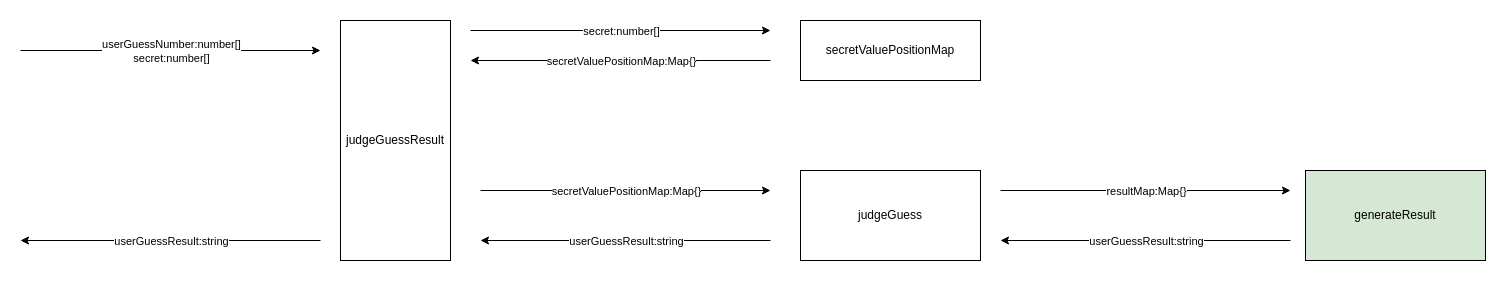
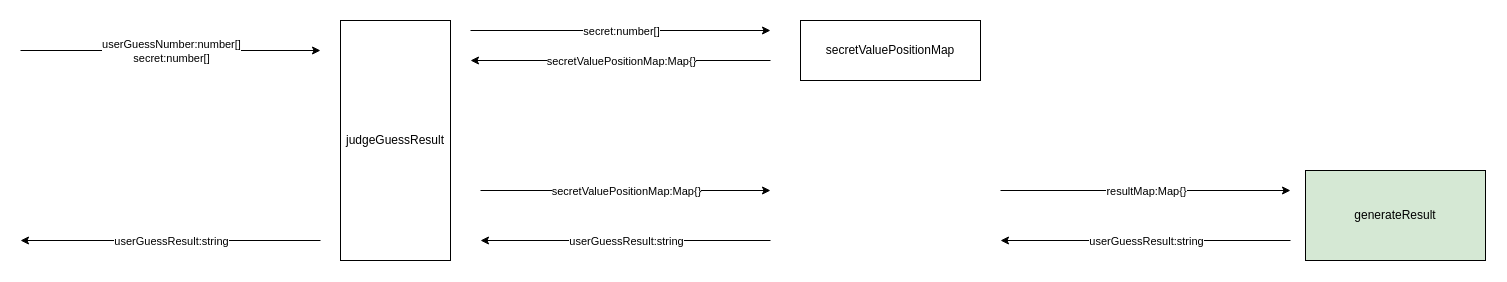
- <mxCell id="12" value="judgeGuess" style="rounded=0;whiteSpace=wrap;html=1;" vertex="1" parent="1"><mxGeometry x="800" y="170" width="180" height="90" as="geometry" /></mxCell>
